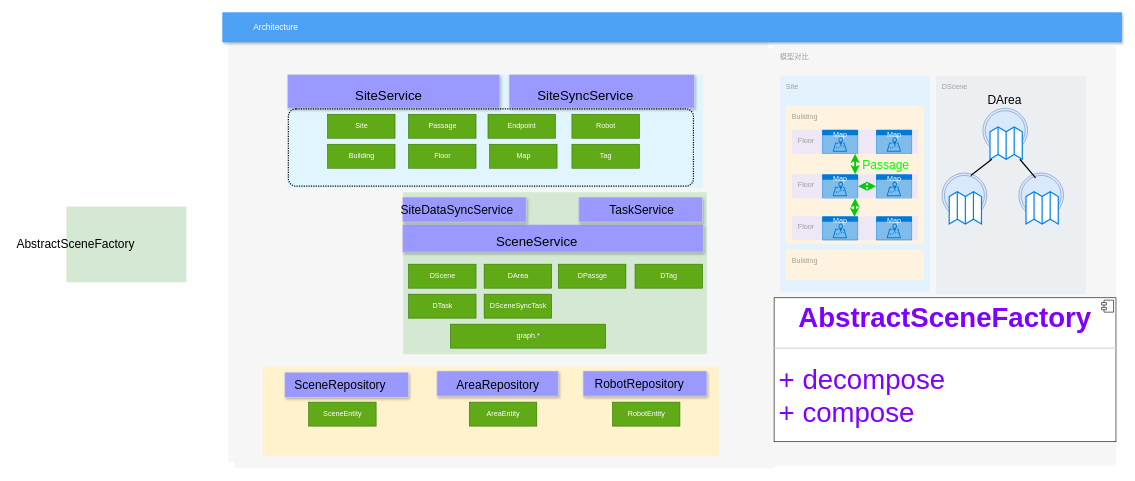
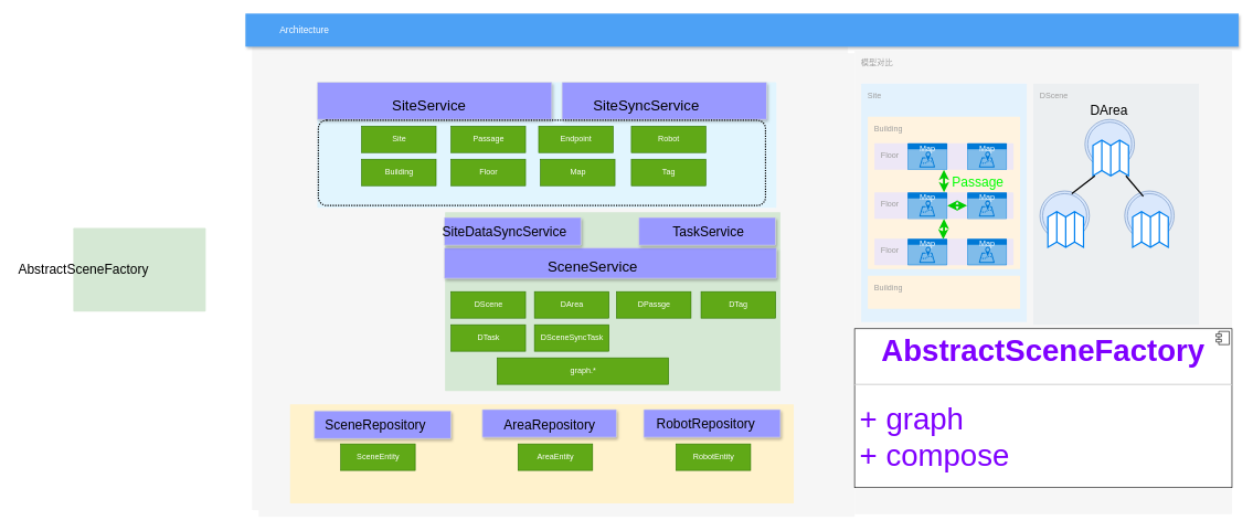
- <mxCell id="105" value="&lt;p style=&quot;margin: 0px ; margin-top: 6px ; text-align: center&quot;&gt;&lt;b&gt;AbstractSceneFactory&lt;/b&gt;&lt;br&gt;&lt;/p&gt;&lt;hr&gt;&lt;p style=&quot;margin: 0px ; margin-left: 8px&quot;&gt;+ decompose&lt;br&gt;+ compose&lt;/p&gt;" style="align=left;overflow=fill;html=1;dropTarget=0;fontSize=46;fontColor=#7F00FF;" vertex="1" parent="84"><mxGeometry y="420" width="570" height="240" as="geometry" /></mxCell>
+ <mxCell id="105" value="&lt;p style=&quot;margin: 0px ; margin-top: 6px ; text-align: center&quot;&gt;&lt;b&gt;AbstractSceneFactory&lt;/b&gt;&lt;br&gt;&lt;/p&gt;&lt;hr&gt;&lt;p style=&quot;margin: 0px ; margin-left: 8px&quot;&gt;+ graph&lt;br&gt;+ compose&lt;/p&gt;" style="align=left;overflow=fill;html=1;dropTarget=0;fontSize=46;fontColor=#7F00FF;" vertex="1" parent="84"><mxGeometry y="420" width="570" height="240" as="geometry" /></mxCell>
